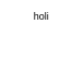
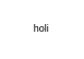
- <mxCell id="2" value="holi" style="text;html=1;align=center;verticalAlign=middle;whiteSpace=wrap;rounded=0;" vertex="1" parent="1"><mxGeometry x="20" y="5" width="60" height="30" as="geometry" /></mxCell>
+ <mxCell id="2" value="holi" style="text;html=1;align=center;verticalAlign=middle;whiteSpace=wrap;rounded=0;" vertex="1" parent="1"><mxGeometry x="20" y="20" width="60" height="30" as="geometry" /></mxCell>
